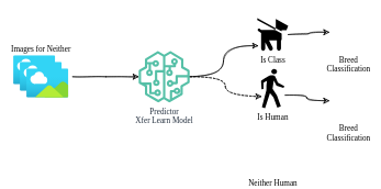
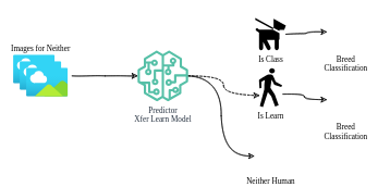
- <mxCell id="7" style="edgeStyle=orthogonalEdgeStyle;rounded=0;sketch=1;orthogonalLoop=1;jettySize=auto;html=1;entryX=0.032;entryY=0.84;entryDx=0;entryDy=0;fontFamily=Verdana;startArrow=none;startFill=0;endArrow=classic;endFill=1;curved=1;entryPerimeter=0;" edge="1" parent="1" source="10" target="14"><mxGeometry relative="1" as="geometry"><mxPoint x="385" y="47.5" as="targetPoint" /></mxGeometry></mxCell>
- <mxCell id="11" value="Is Human" style="shape=mxgraph.signs.people.walking;html=1;pointerEvents=1;fillColor=#000000;strokeColor=none;verticalLabelPosition=bottom;verticalAlign=top;align=center;sketch=0;fontFamily=Verdana;" vertex="1" parent="1"><mxGeometry x="396.25" y="104" width="35.5" height="60" as="geometry" /></mxCell>
+ <mxCell id="11" value="Is Learn" style="shape=mxgraph.signs.people.walking;html=1;pointerEvents=1;fillColor=#000000;strokeColor=none;verticalLabelPosition=bottom;verticalAlign=top;align=center;sketch=0;fontFamily=Verdana;" vertex="1" parent="1"><mxGeometry x="396.25" y="104" width="35.5" height="60" as="geometry" /></mxCell>
+ <mxCell id="9" style="edgeStyle=orthogonalEdgeStyle;curved=1;rounded=0;sketch=1;orthogonalLoop=1;jettySize=auto;html=1;entryX=0;entryY=0.5;entryDx=0;entryDy=0;fontFamily=Verdana;startArrow=none;startFill=0;endArrow=classic;endFill=1;" edge="1" parent="1" source="10" target="12"><mxGeometry relative="1" as="geometry" /></mxCell>
